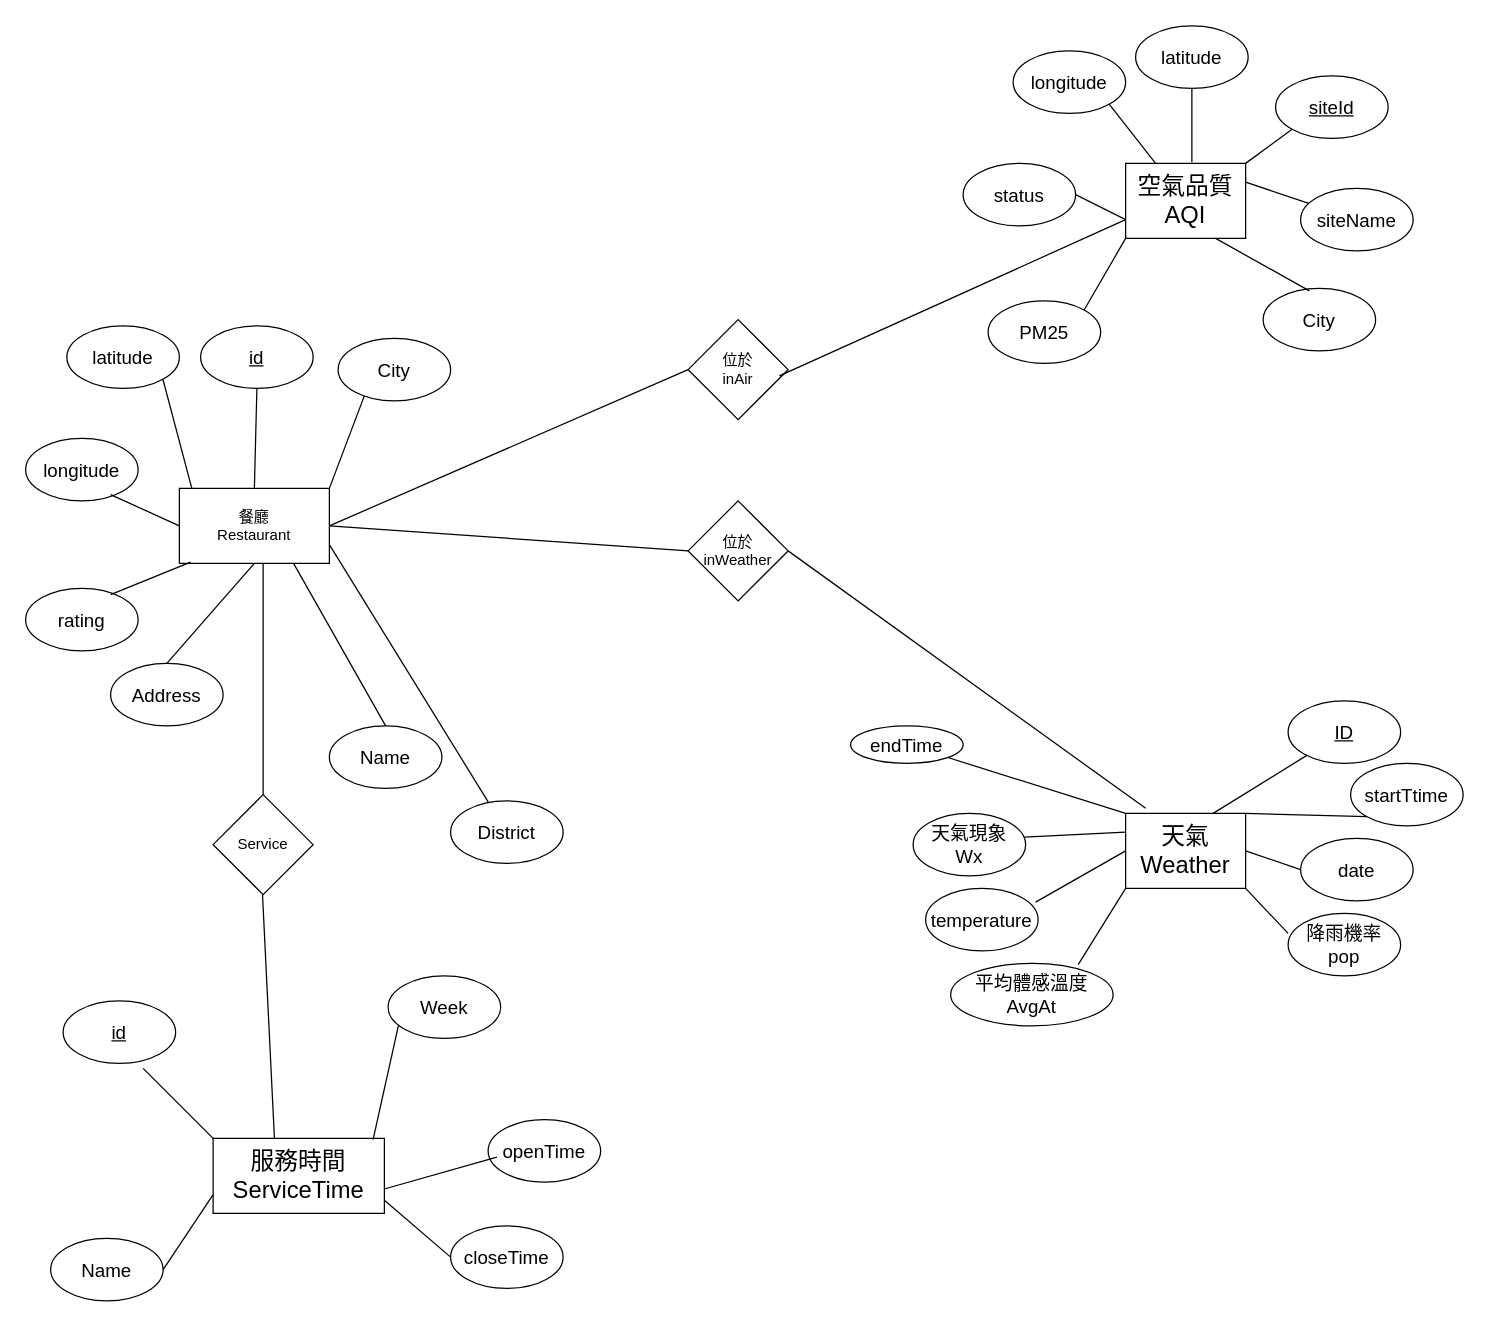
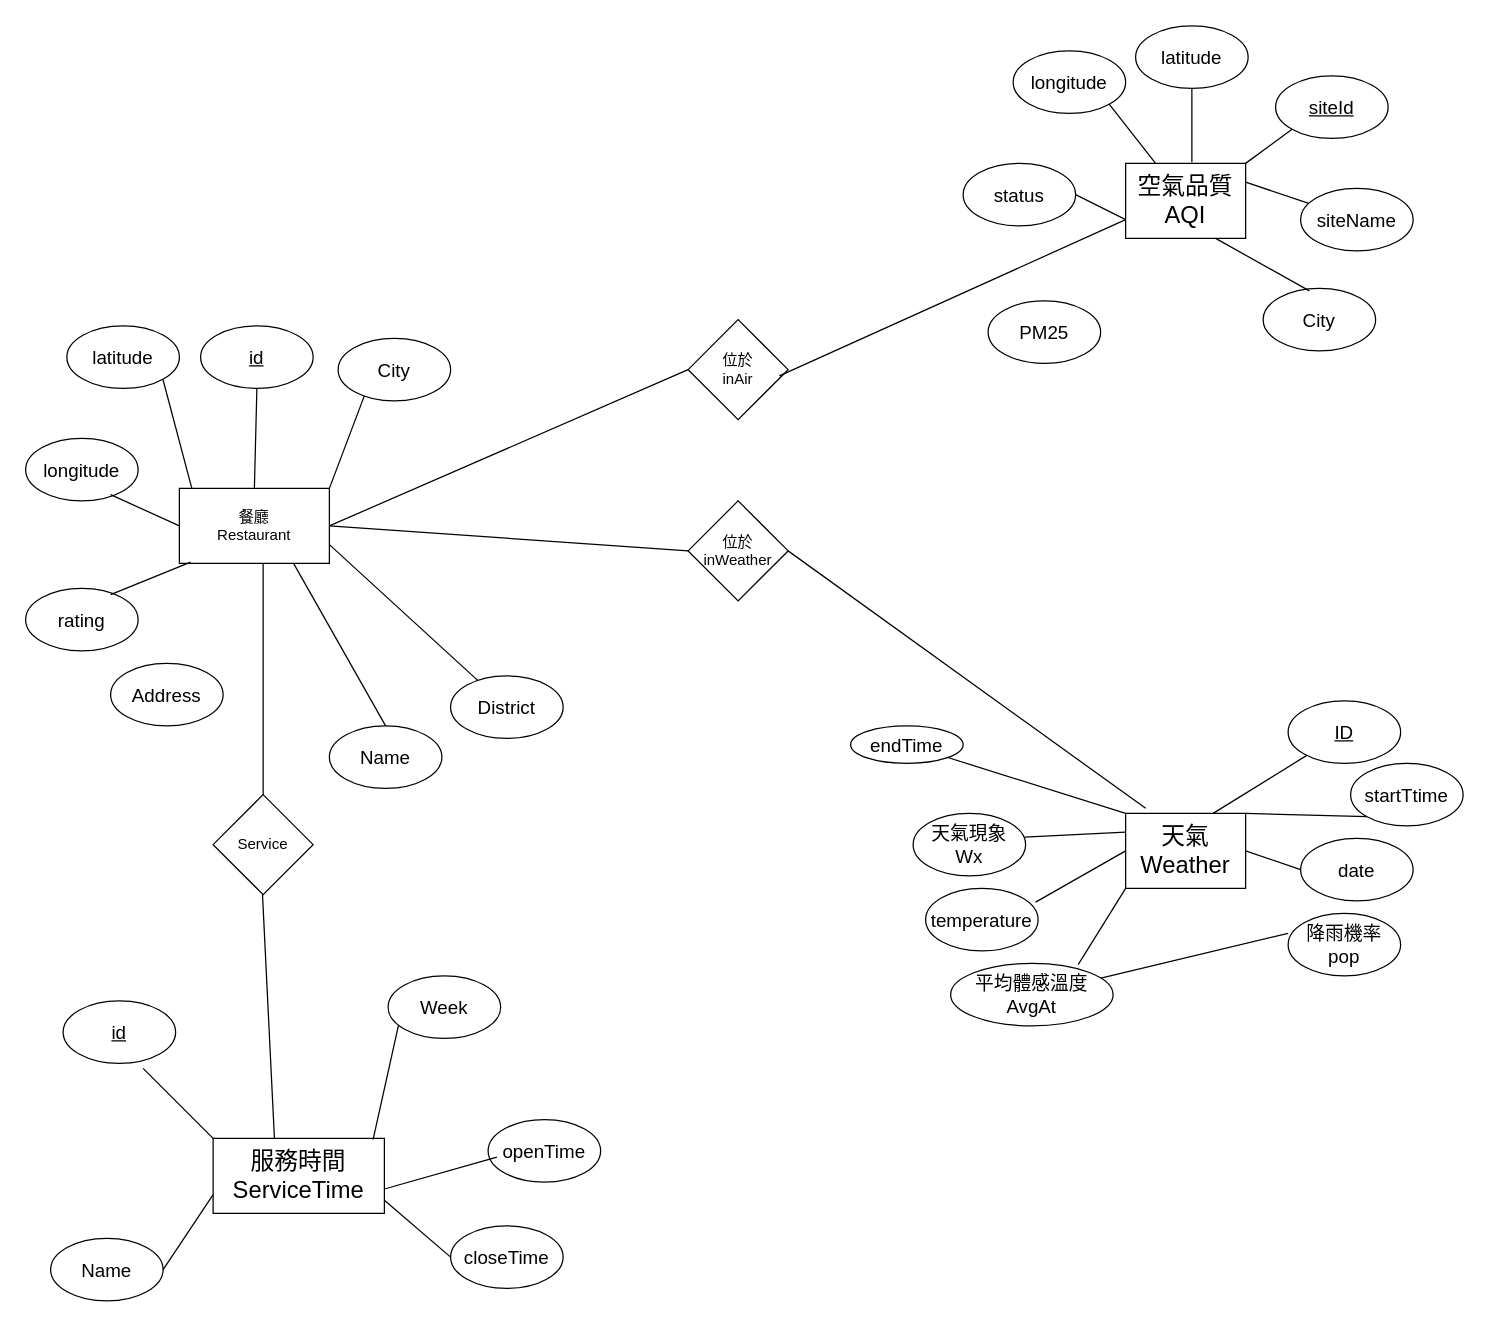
- <mxCell id="43" value="" style="endArrow=none;html=1;exitX=0;exitY=1;exitDx=0;exitDy=0;entryX=1;entryY=0;entryDx=0;entryDy=0;" parent="1" source="32" target="39" edge="1"><mxGeometry width="50" height="50" relative="1" as="geometry"><mxPoint x="1120" y="40" as="sourcePoint" /><mxPoint x="1170" y="-10" as="targetPoint" /></mxGeometry></mxCell>
- <mxCell id="25" value="" style="endArrow=none;html=1;entryX=0.5;entryY=1;entryDx=0;entryDy=0;exitX=0.5;exitY=0;exitDx=0;exitDy=0;" parent="1" source="22" target="16" edge="1"><mxGeometry width="50" height="50" relative="1" as="geometry"><mxPoint x="128" y="610" as="sourcePoint" /><mxPoint x="178" y="560" as="targetPoint" /></mxGeometry></mxCell>
- <mxCell id="19" value="&lt;font style=&quot;font-size: 15px&quot;&gt;District&lt;/font&gt;" style="ellipse;whiteSpace=wrap;html=1;" parent="1" vertex="1"><mxGeometry x="360" y="640" width="90" height="50" as="geometry" /></mxCell>
+ <mxCell id="19" value="&lt;font style=&quot;font-size: 15px&quot;&gt;District&lt;/font&gt;" style="ellipse;whiteSpace=wrap;html=1;" parent="1" vertex="1"><mxGeometry x="360" y="540" width="90" height="50" as="geometry" /></mxCell>
- <mxCell id="15" value="" style="endArrow=none;html=1;entryX=1;entryY=1;entryDx=0;entryDy=0;exitX=0;exitY=0.32;exitDx=0;exitDy=0;exitPerimeter=0;" parent="1" source="7" target="2" edge="1"><mxGeometry width="50" height="50" relative="1" as="geometry"><mxPoint x="940" y="580" as="sourcePoint" /><mxPoint x="990" y="530" as="targetPoint" /></mxGeometry></mxCell>
+ <mxCell id="15" value="" style="endArrow=none;html=1;exitX=0;exitY=0.32;exitDx=0;exitDy=0;exitPerimeter=0;" parent="1" source="7" target="9" edge="1"><mxGeometry width="50" height="50" relative="1" as="geometry"><mxPoint x="940" y="580" as="sourcePoint" /><mxPoint x="990" y="530" as="targetPoint" /></mxGeometry></mxCell>
